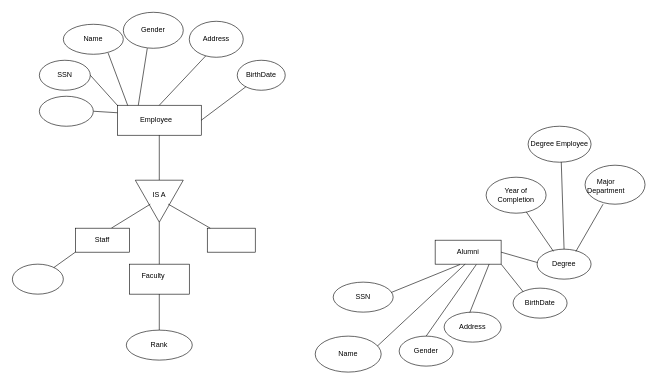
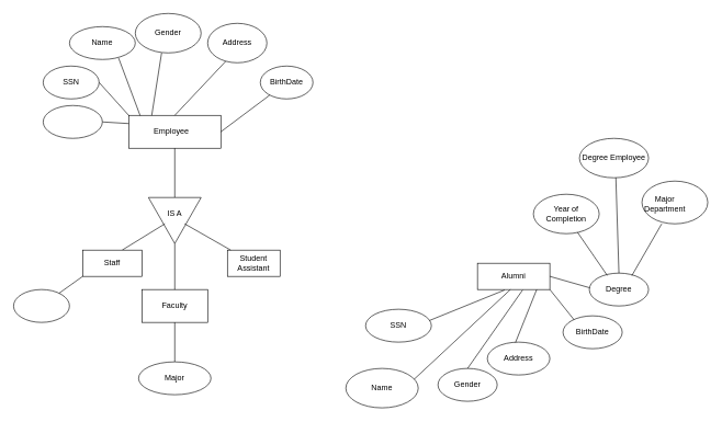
+ <mxCell id="31" value="Student Assistant" style="text;html=1;strokeColor=none;fillColor=none;align=center;verticalAlign=middle;whiteSpace=wrap;rounded=0;" parent="1" vertex="1"><mxGeometry x="355" y="385" width="60" height="30" as="geometry" /></mxCell>
- <mxCell id="30" value="Faculty" style="text;html=1;strokeColor=none;fillColor=none;align=center;verticalAlign=middle;whiteSpace=wrap;rounded=0;" parent="1" vertex="1"><mxGeometry x="225" y="445" width="60" height="30" as="geometry" /></mxCell>
+ <mxCell id="30" value="Faculty" style="text;html=1;strokeColor=none;fillColor=none;align=center;verticalAlign=middle;whiteSpace=wrap;rounded=0;" parent="1" vertex="1"><mxGeometry x="235" y="450" width="60" height="30" as="geometry" /></mxCell>
- <mxCell id="34" value="Rank" style="text;html=1;strokeColor=none;fillColor=none;align=center;verticalAlign=middle;whiteSpace=wrap;rounded=0;" parent="1" vertex="1"><mxGeometry x="235" y="560" width="60" height="30" as="geometry" /></mxCell>
+ <mxCell id="34" value="Major" style="text;html=1;strokeColor=none;fillColor=none;align=center;verticalAlign=middle;whiteSpace=wrap;rounded=0;" parent="1" vertex="1"><mxGeometry x="235" y="560" width="60" height="30" as="geometry" /></mxCell>
